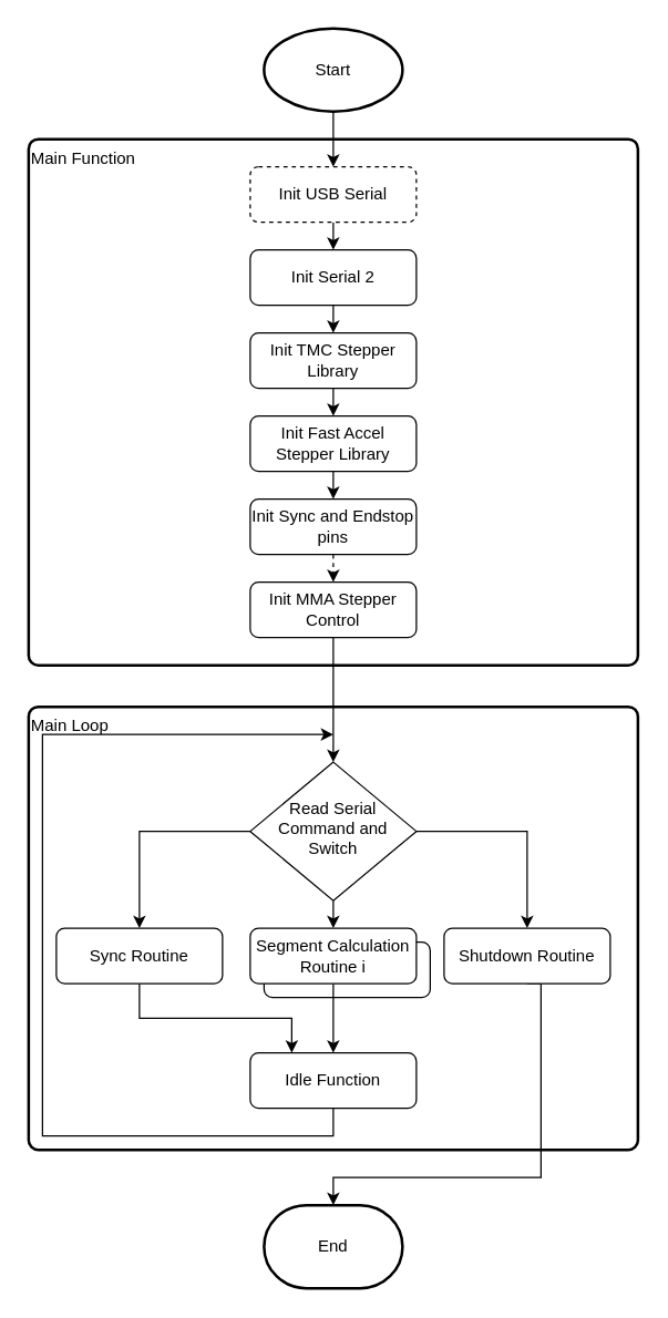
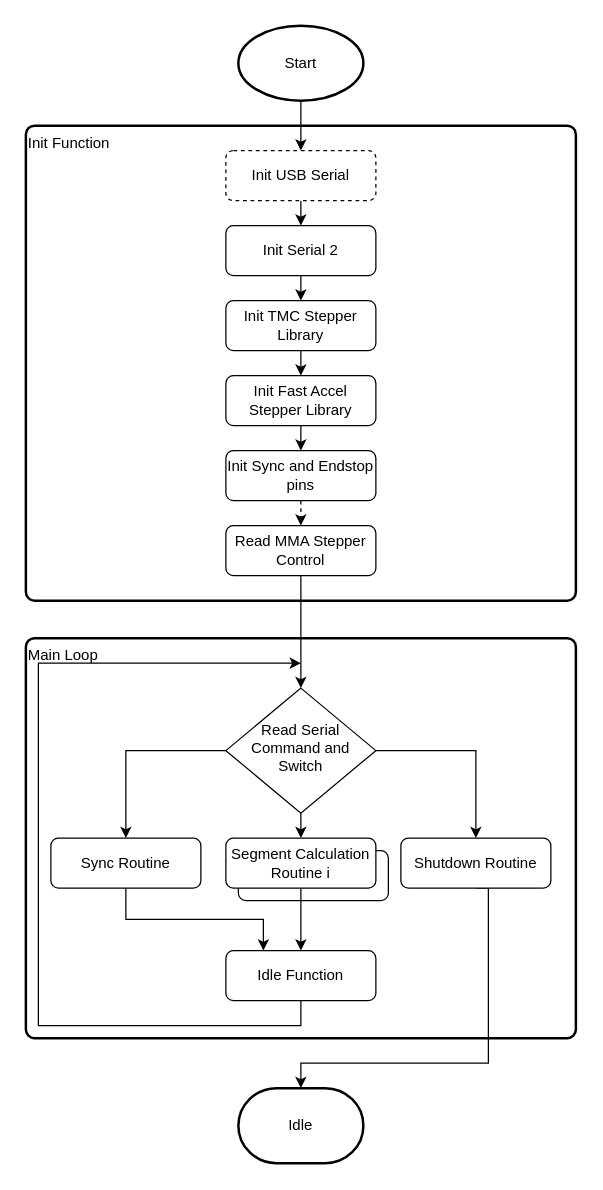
- <mxCell id="2" value="Main Function" style="rounded=1;whiteSpace=wrap;html=1;absoluteArcSize=1;arcSize=14;strokeWidth=2;verticalAlign=top;align=left;" vertex="1" parent="1"><mxGeometry x="20" y="100" width="440" height="380" as="geometry" /></mxCell>
+ <mxCell id="2" value="Init Function" style="rounded=1;whiteSpace=wrap;html=1;absoluteArcSize=1;arcSize=14;strokeWidth=2;verticalAlign=top;align=left;" vertex="1" parent="1"><mxGeometry x="20" y="100" width="440" height="380" as="geometry" /></mxCell>
- <mxCell id="29" value="Init MMA Stepper Control" style="rounded=1;whiteSpace=wrap;html=1;fontSize=12;glass=0;strokeWidth=1;shadow=0;" vertex="1" parent="1"><mxGeometry x="180" y="420" width="120" height="40" as="geometry" /></mxCell>
+ <mxCell id="29" value="Read MMA Stepper Control" style="rounded=1;whiteSpace=wrap;html=1;fontSize=12;glass=0;strokeWidth=1;shadow=0;" vertex="1" parent="1"><mxGeometry x="180" y="420" width="120" height="40" as="geometry" /></mxCell>
- <mxCell id="19" value="End" style="strokeWidth=2;html=1;shape=mxgraph.flowchart.terminator;whiteSpace=wrap;" vertex="1" parent="1"><mxGeometry x="190" y="870" width="100" height="60" as="geometry" /></mxCell>
+ <mxCell id="19" value="Idle" style="strokeWidth=2;html=1;shape=mxgraph.flowchart.terminator;whiteSpace=wrap;" vertex="1" parent="1"><mxGeometry x="190" y="870" width="100" height="60" as="geometry" /></mxCell>
